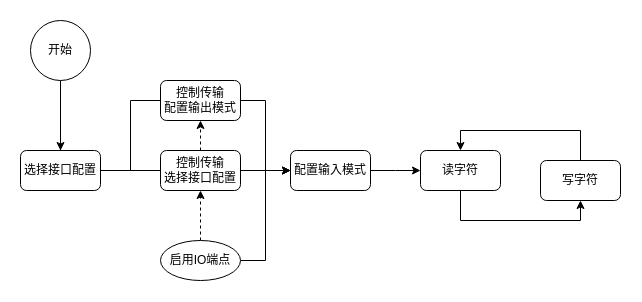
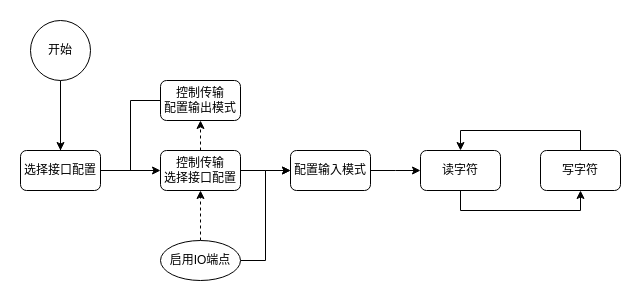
- <mxCell id="8" style="edgeStyle=orthogonalEdgeStyle;rounded=0;orthogonalLoop=1;jettySize=auto;html=1;exitX=1;exitY=0.5;exitDx=0;exitDy=0;entryX=0;entryY=0.5;entryDx=0;entryDy=0;" edge="1" parent="1" source="9" target="16"><mxGeometry relative="1" as="geometry" /></mxCell>
- <mxCell id="3" style="edgeStyle=orthogonalEdgeStyle;rounded=0;orthogonalLoop=1;jettySize=auto;html=1;exitX=0.5;exitY=1;exitDx=0;exitDy=0;entryX=0;entryY=0.5;entryDx=0;entryDy=0;endArrow=none;" edge="1" parent="1" source="4" target="7"><mxGeometry relative="1" as="geometry" /></mxCell>
+ <mxCell id="3" style="edgeStyle=orthogonalEdgeStyle;rounded=0;orthogonalLoop=1;jettySize=auto;html=1;exitX=0.5;exitY=1;exitDx=0;exitDy=0;entryX=0;entryY=0.5;entryDx=0;entryDy=0;" edge="1" parent="1" source="4" target="7"><mxGeometry relative="1" as="geometry" /></mxCell>
- <mxCell id="20" value="写字符" style="rounded=1;whiteSpace=wrap;html=1;" vertex="1" parent="1"><mxGeometry x="540" y="160" width="80" height="40" as="geometry" /></mxCell>
+ <mxCell id="20" value="写字符" style="rounded=1;whiteSpace=wrap;html=1;" vertex="1" parent="1"><mxGeometry x="540" y="150" width="80" height="40" as="geometry" /></mxCell>
